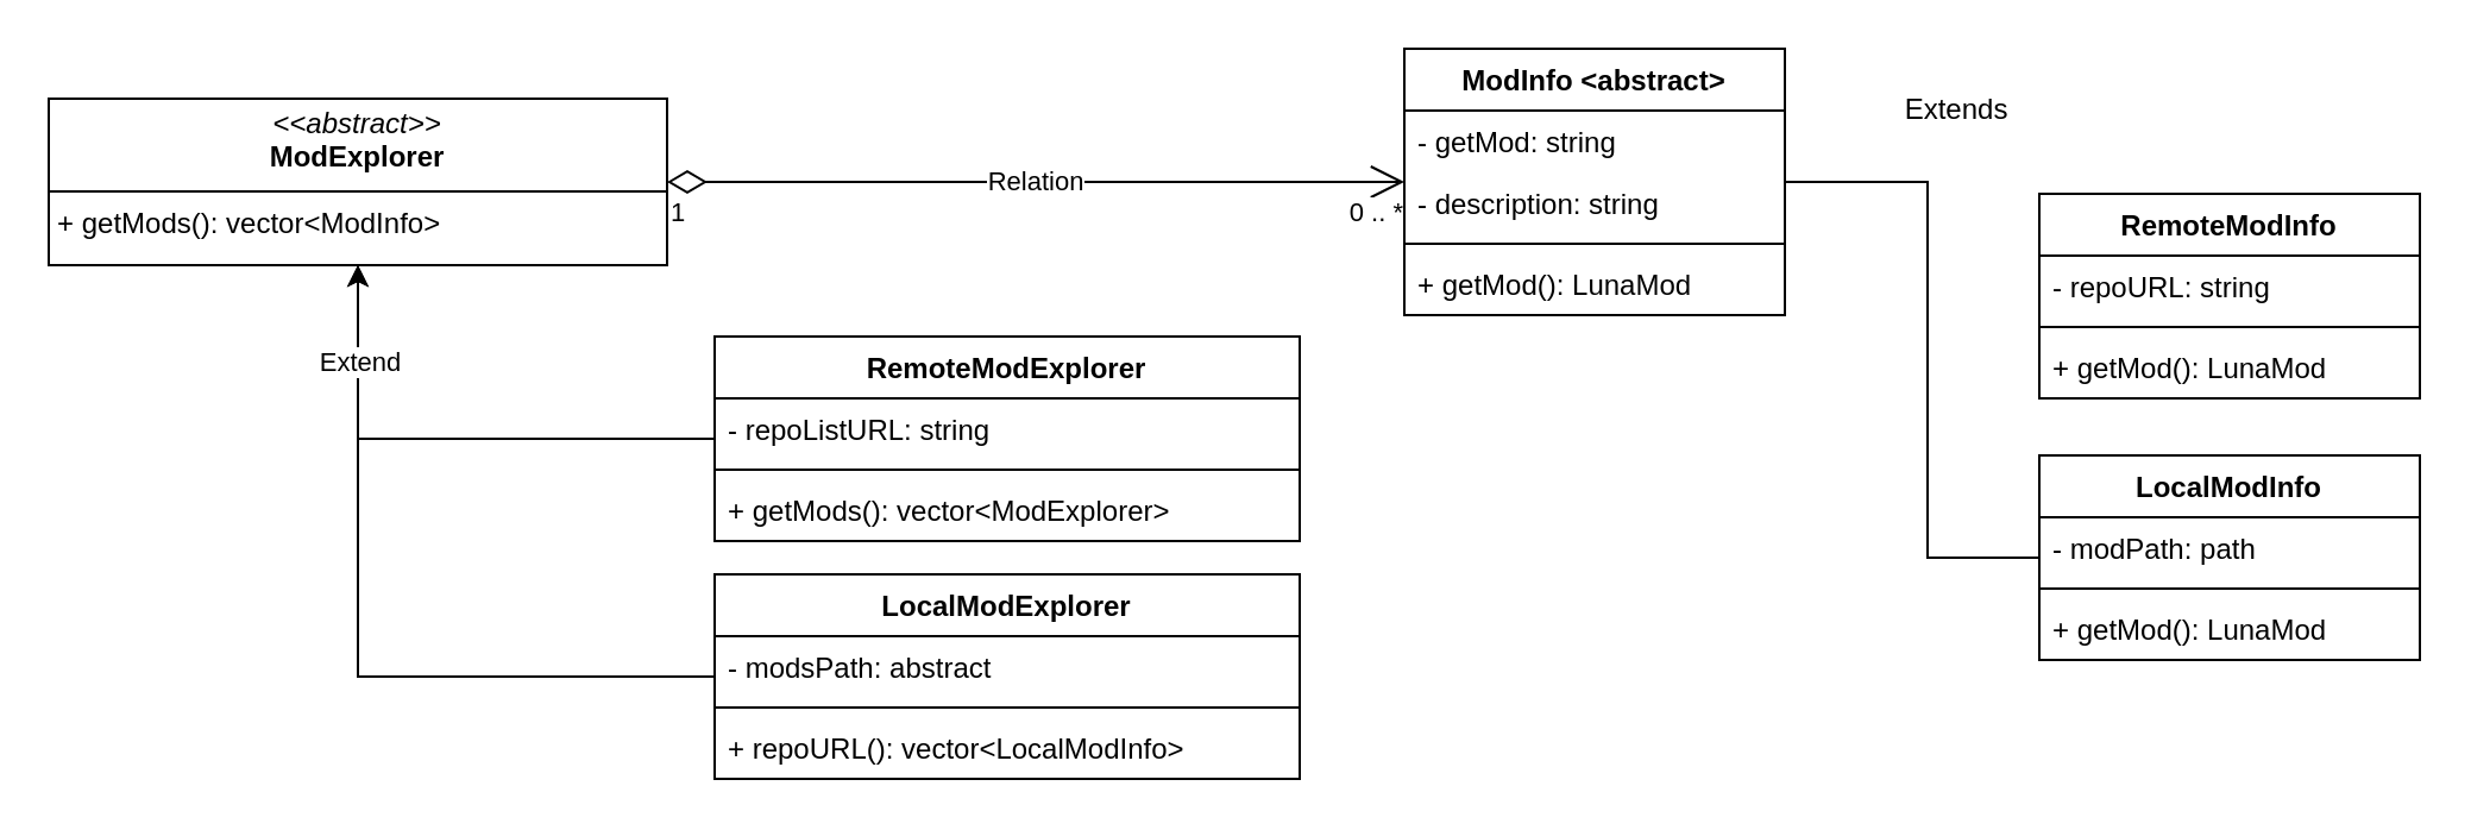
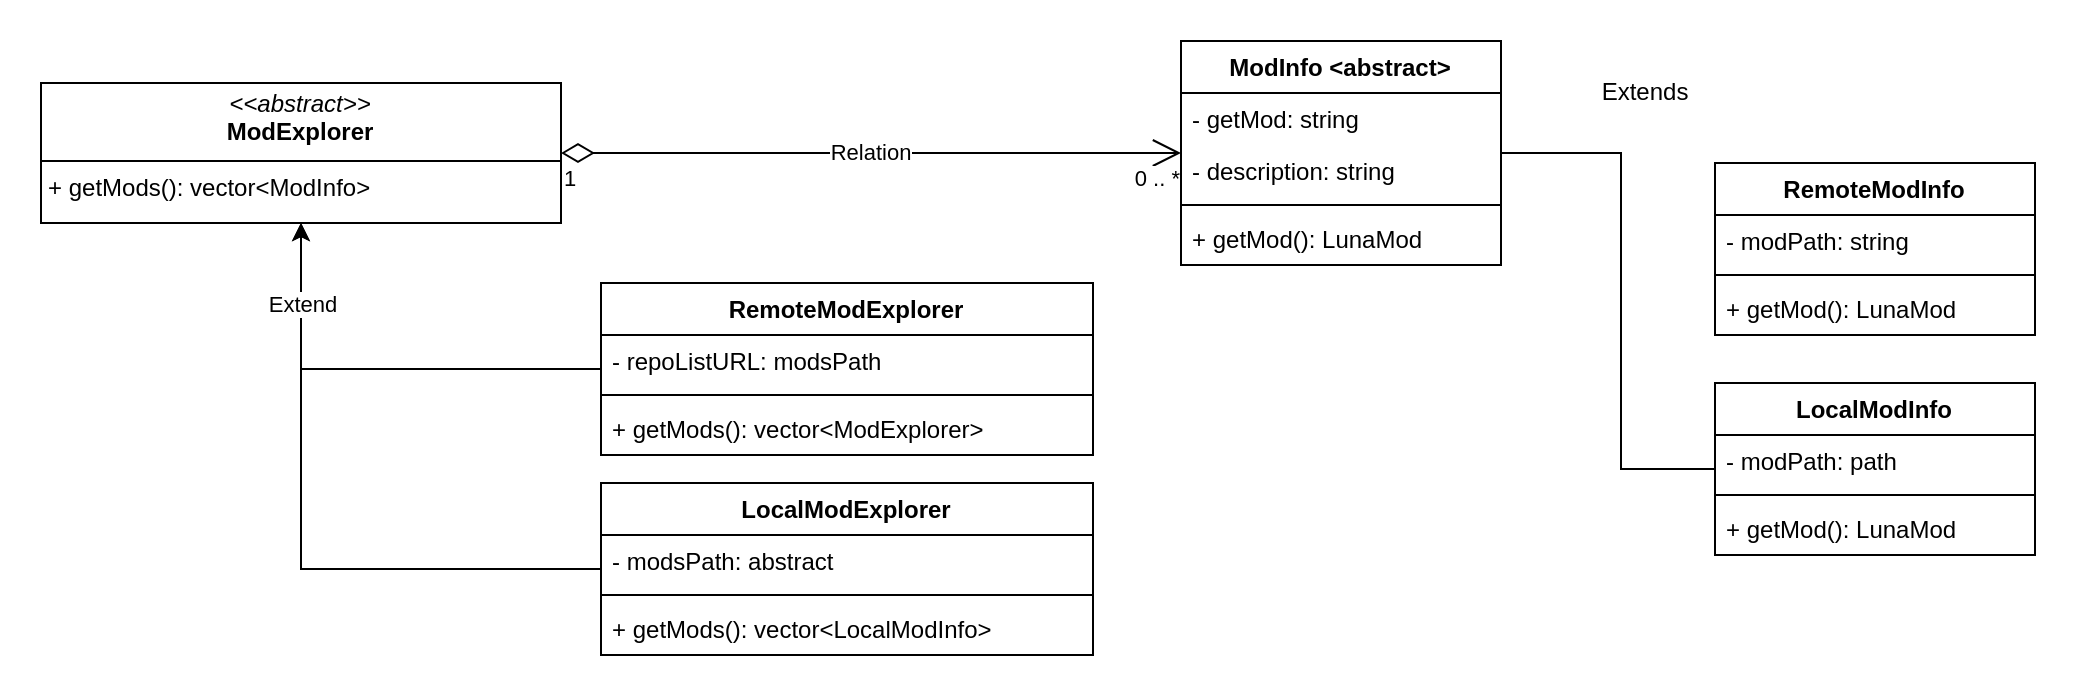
- <mxCell id="19" value="- repoURL: string" style="text;strokeColor=none;fillColor=none;align=left;verticalAlign=top;spacingLeft=4;spacingRight=4;overflow=hidden;rotatable=0;points=[[0,0.5],[1,0.5]];portConstraint=eastwest;whiteSpace=wrap;html=1;" vertex="1" parent="18"><mxGeometry y="26" width="160" height="26" as="geometry" /></mxCell>
+ <mxCell id="19" value="- modPath: string" style="text;strokeColor=none;fillColor=none;align=left;verticalAlign=top;spacingLeft=4;spacingRight=4;overflow=hidden;rotatable=0;points=[[0,0.5],[1,0.5]];portConstraint=eastwest;whiteSpace=wrap;html=1;" vertex="1" parent="18"><mxGeometry y="26" width="160" height="26" as="geometry" /></mxCell>
- <mxCell id="7" value="- repoListURL: string" style="text;strokeColor=none;fillColor=none;align=left;verticalAlign=top;spacingLeft=4;spacingRight=4;overflow=hidden;rotatable=0;points=[[0,0.5],[1,0.5]];portConstraint=eastwest;whiteSpace=wrap;html=1;" vertex="1" parent="6"><mxGeometry y="26" width="246" height="26" as="geometry" /></mxCell>
+ <mxCell id="7" value="- repoListURL: modsPath" style="text;strokeColor=none;fillColor=none;align=left;verticalAlign=top;spacingLeft=4;spacingRight=4;overflow=hidden;rotatable=0;points=[[0,0.5],[1,0.5]];portConstraint=eastwest;whiteSpace=wrap;html=1;" vertex="1" parent="6"><mxGeometry y="26" width="246" height="26" as="geometry" /></mxCell>
- <mxCell id="31" value="+ repoURL(): vector&amp;lt;LocalModInfo&amp;gt;" style="text;strokeColor=none;fillColor=none;align=left;verticalAlign=top;spacingLeft=4;spacingRight=4;overflow=hidden;rotatable=0;points=[[0,0.5],[1,0.5]];portConstraint=eastwest;whiteSpace=wrap;html=1;" vertex="1" parent="28"><mxGeometry y="60" width="246" height="26" as="geometry" /></mxCell>
+ <mxCell id="31" value="+ getMods(): vector&amp;lt;LocalModInfo&amp;gt;" style="text;strokeColor=none;fillColor=none;align=left;verticalAlign=top;spacingLeft=4;spacingRight=4;overflow=hidden;rotatable=0;points=[[0,0.5],[1,0.5]];portConstraint=eastwest;whiteSpace=wrap;html=1;" vertex="1" parent="28"><mxGeometry y="60" width="246" height="26" as="geometry" /></mxCell>
